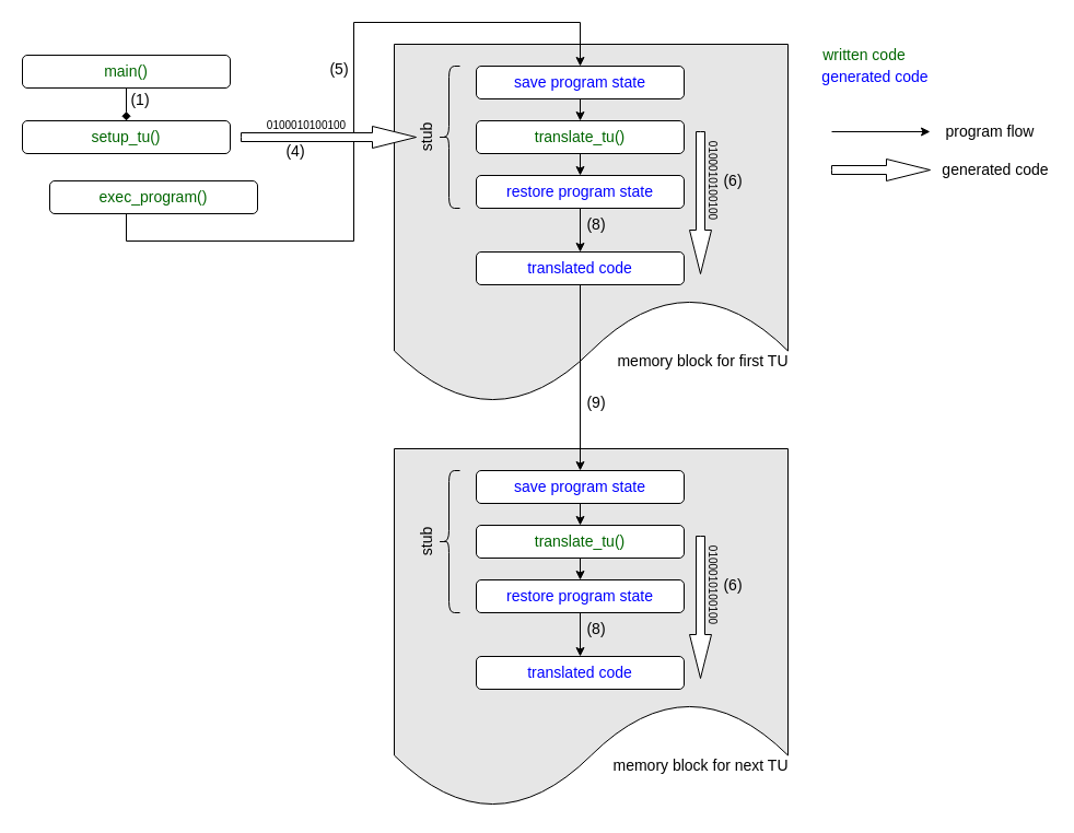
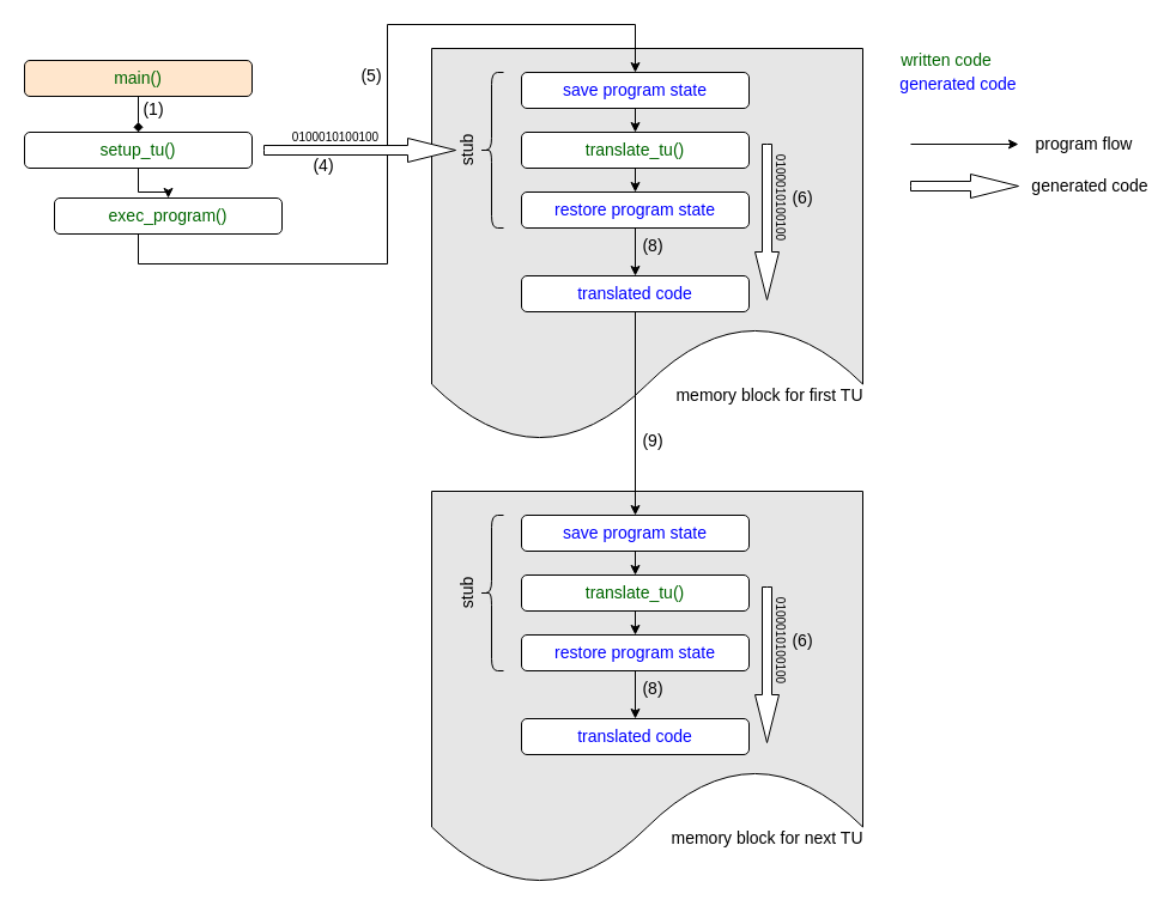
- <mxCell id="33" value="&lt;font style=&quot;font-size: 14px&quot; color=&quot;#006600&quot;&gt;main()&lt;/font&gt;" style="rounded=1;whiteSpace=wrap;html=1;" parent="1" vertex="1"><mxGeometry x="20" y="50" width="190" height="30" as="geometry" /></mxCell>
+ <mxCell id="33" value="&lt;font style=&quot;font-size: 14px&quot; color=&quot;#006600&quot;&gt;main()&lt;/font&gt;" style="rounded=1;whiteSpace=wrap;html=1;fillColor=#ffe6cc;" parent="1" vertex="1"><mxGeometry x="20" y="50" width="190" height="30" as="geometry" /></mxCell>
+ <mxCell id="12" value="" style="edgeStyle=orthogonalEdgeStyle;rounded=0;orthogonalLoop=1;jettySize=auto;html=1;" parent="1" source="13" target="15" edge="1"><mxGeometry relative="1" as="geometry" /></mxCell>
